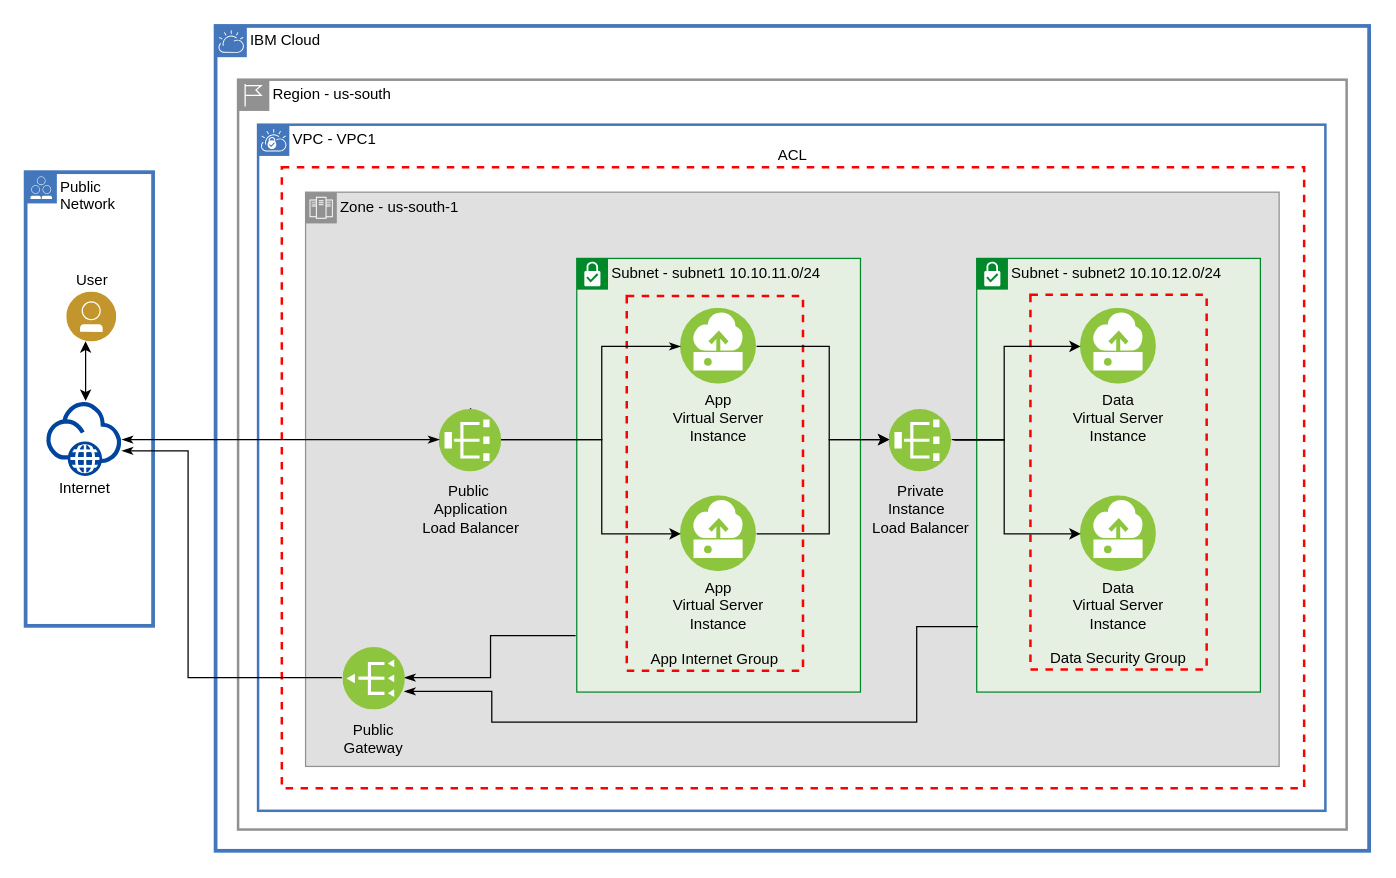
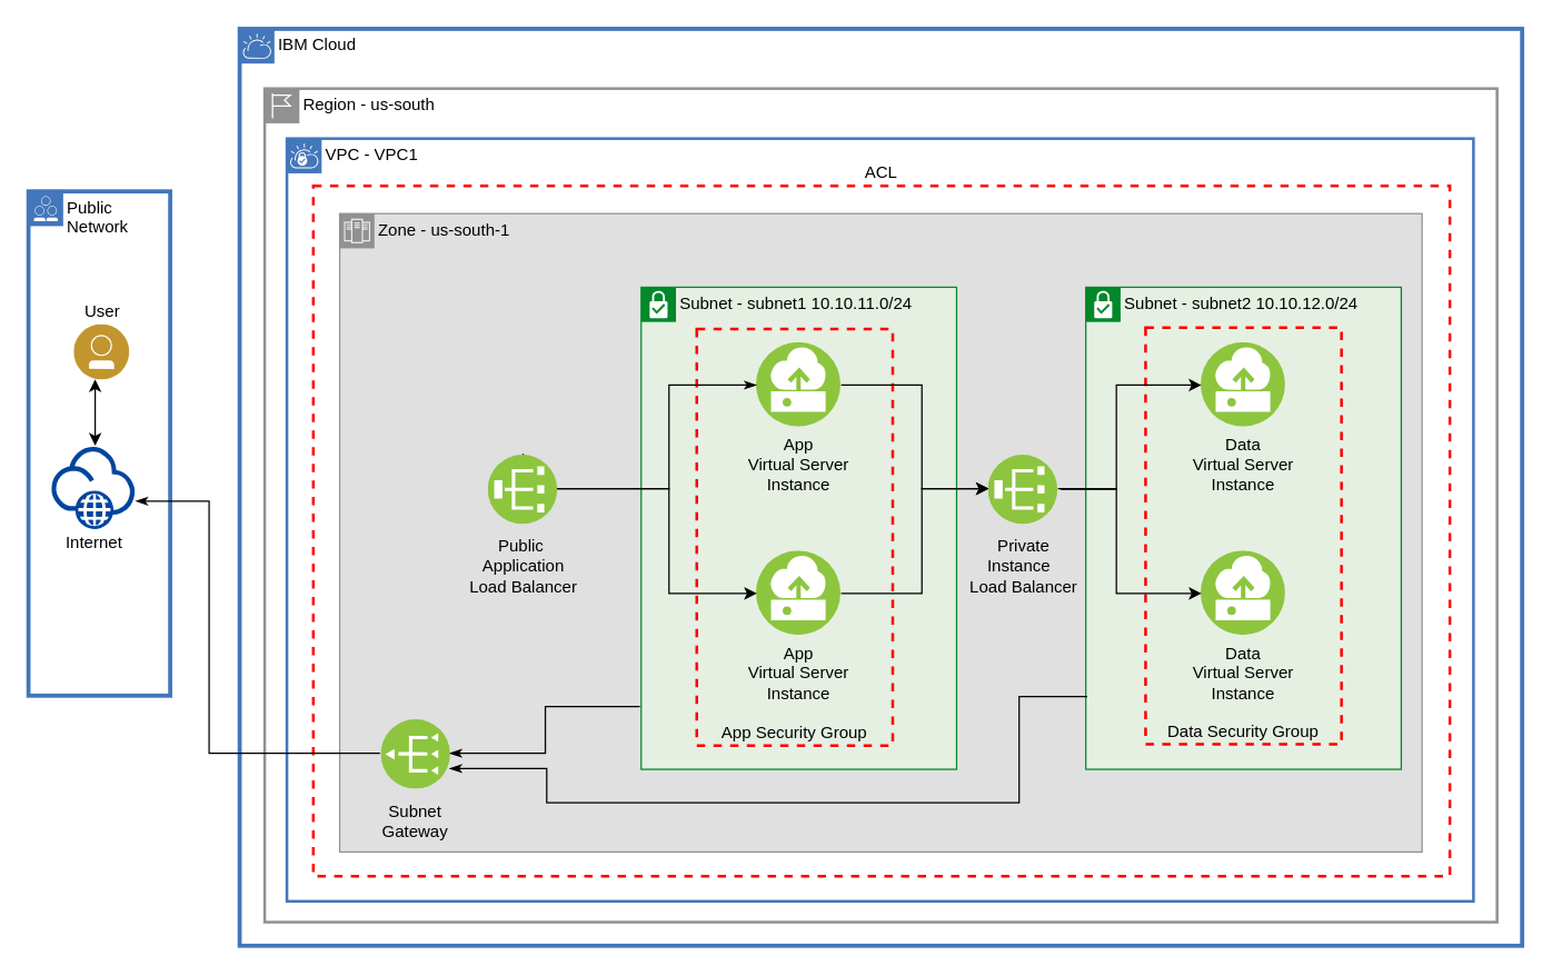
- <mxCell id="31" style="edgeStyle=orthogonalEdgeStyle;rounded=0;orthogonalLoop=1;jettySize=auto;html=1;exitX=0.5;exitY=0;exitDx=0;exitDy=0;entryX=1;entryY=0.5;entryDx=0;entryDy=0;startArrow=classicThin;startFill=1;endArrow=classicThin;endFill=1;" edge="1" parent="1" source="22" target="3"><mxGeometry relative="1" as="geometry" /></mxCell>
- <mxCell id="13" value="App Internet Group" style="fontStyle=0;verticalAlign=top;align=center;spacingTop=-23;fillColor=none;rounded=0;whiteSpace=wrap;html=1;strokeColor=#FF0000;strokeWidth=2;dashed=1;container=0;collapsible=0;expand=0;recursiveResize=0;fontColor=#000000;labelPosition=center;verticalLabelPosition=bottom;" parent="10" vertex="1"><mxGeometry x="40" y="30" width="141" height="300" as="geometry" /></mxCell>
+ <mxCell id="13" value="App Security Group" style="fontStyle=0;verticalAlign=top;align=center;spacingTop=-23;fillColor=none;rounded=0;whiteSpace=wrap;html=1;strokeColor=#FF0000;strokeWidth=2;dashed=1;container=0;collapsible=0;expand=0;recursiveResize=0;fontColor=#000000;labelPosition=center;verticalLabelPosition=bottom;" parent="10" vertex="1"><mxGeometry x="40" y="30" width="141" height="300" as="geometry" /></mxCell>
- <mxCell id="28" value="Public&lt;br&gt;Gateway" style="aspect=fixed;perimeter=ellipsePerimeter;html=1;align=center;shadow=0;dashed=0;fontSize=12;spacingTop=3;image;image=img/lib/ibm/vpc/PublicGateway.svg;labelBackgroundColor=none;direction=west;" parent="9" vertex="1"><mxGeometry x="29" y="363.5" width="50" height="50" as="geometry" /></mxCell>
+ <mxCell id="28" value="Subnet&lt;br&gt;Gateway" style="aspect=fixed;perimeter=ellipsePerimeter;html=1;align=center;shadow=0;dashed=0;fontSize=12;spacingTop=3;image;image=img/lib/ibm/vpc/PublicGateway.svg;labelBackgroundColor=none;direction=west;" parent="9" vertex="1"><mxGeometry x="29" y="363.5" width="50" height="50" as="geometry" /></mxCell>
